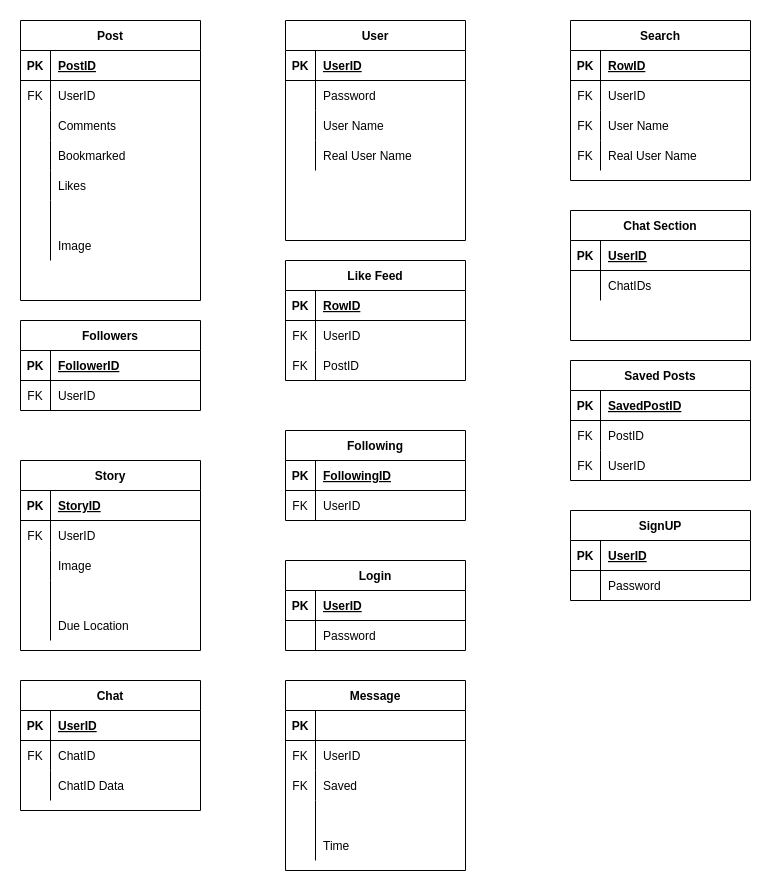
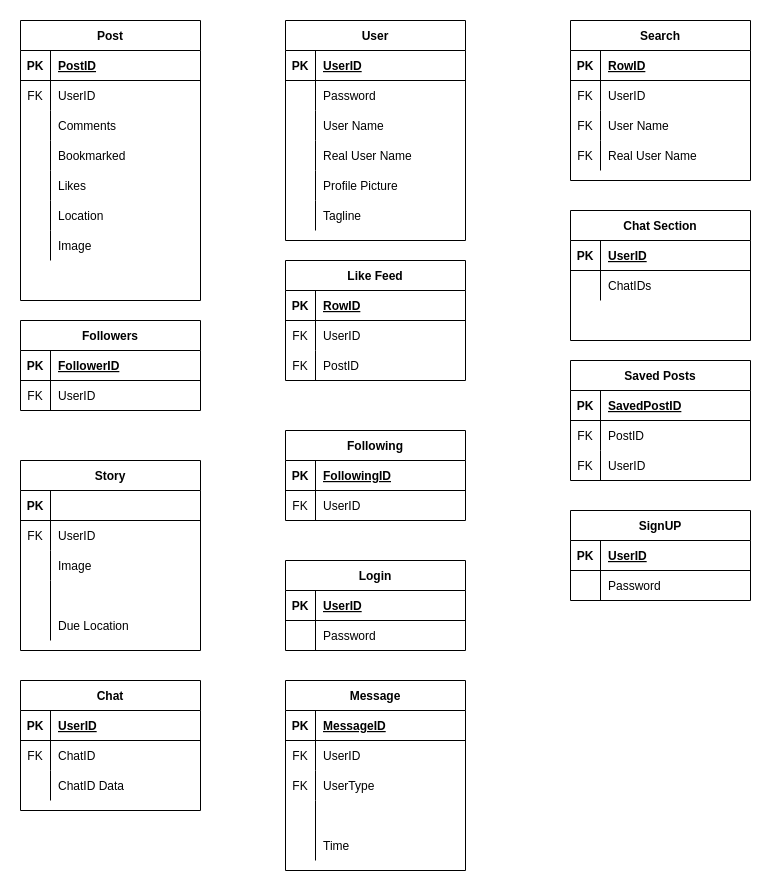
+ <mxCell id="41" value="Profile Picture" style="shape=partialRectangle;connectable=0;fillColor=none;top=0;left=0;bottom=0;right=0;align=left;spacingLeft=6;overflow=hidden;" parent="39" vertex="1"><mxGeometry x="30" width="150" height="30" as="geometry" /></mxCell>
+ <mxCell id="20" value="Location" style="shape=partialRectangle;connectable=0;fillColor=none;top=0;left=0;bottom=0;right=0;align=left;spacingLeft=6;overflow=hidden;" parent="18" vertex="1"><mxGeometry x="30" width="150" height="30" as="geometry" /></mxCell>
+ <mxCell id="44" value="Tagline" style="shape=partialRectangle;connectable=0;fillColor=none;top=0;left=0;bottom=0;right=0;align=left;spacingLeft=6;overflow=hidden;" parent="42" vertex="1"><mxGeometry x="30" width="150" height="30" as="geometry" /></mxCell>
- <mxCell id="97" value="StoryID" style="shape=partialRectangle;connectable=0;fillColor=none;top=0;left=0;bottom=0;right=0;align=left;spacingLeft=6;fontStyle=5;overflow=hidden;" parent="95" vertex="1"><mxGeometry x="30" width="150" height="30" as="geometry" /></mxCell>
+ <mxCell id="143" value="MessageID" style="shape=partialRectangle;connectable=0;fillColor=none;top=0;left=0;bottom=0;right=0;align=left;spacingLeft=6;fontStyle=5;overflow=hidden;" parent="141" vertex="1"><mxGeometry x="30" width="150" height="30" as="geometry" /></mxCell>
- <mxCell id="149" value="Saved" style="shape=partialRectangle;connectable=0;fillColor=none;top=0;left=0;bottom=0;right=0;align=left;spacingLeft=6;fontStyle=0;overflow=hidden;" parent="147" vertex="1"><mxGeometry x="30" width="150" height="30" as="geometry" /></mxCell>
+ <mxCell id="149" value="UserType" style="shape=partialRectangle;connectable=0;fillColor=none;top=0;left=0;bottom=0;right=0;align=left;spacingLeft=6;fontStyle=0;overflow=hidden;" parent="147" vertex="1"><mxGeometry x="30" width="150" height="30" as="geometry" /></mxCell>
